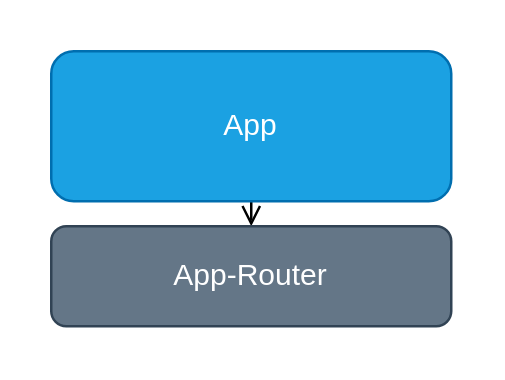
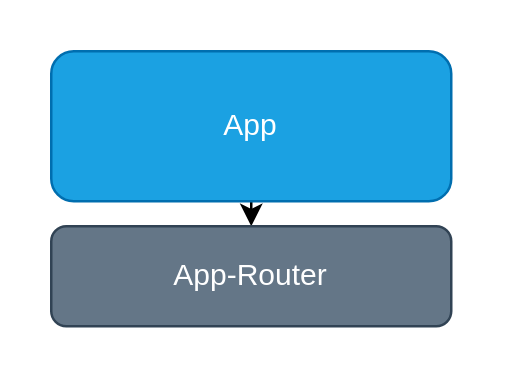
- <mxCell id="2" style="edgeStyle=orthogonalEdgeStyle;rounded=0;orthogonalLoop=1;jettySize=auto;html=1;exitX=0.5;exitY=1;exitDx=0;exitDy=0;entryX=0.5;entryY=0;entryDx=0;entryDy=0;endArrow=open;" edge="1" parent="1" source="3" target="4"><mxGeometry relative="1" as="geometry" /></mxCell>
+ <mxCell id="2" style="edgeStyle=orthogonalEdgeStyle;rounded=0;orthogonalLoop=1;jettySize=auto;html=1;exitX=0.5;exitY=1;exitDx=0;exitDy=0;entryX=0.5;entryY=0;entryDx=0;entryDy=0;" edge="1" parent="1" source="3" target="4"><mxGeometry relative="1" as="geometry" /></mxCell>
